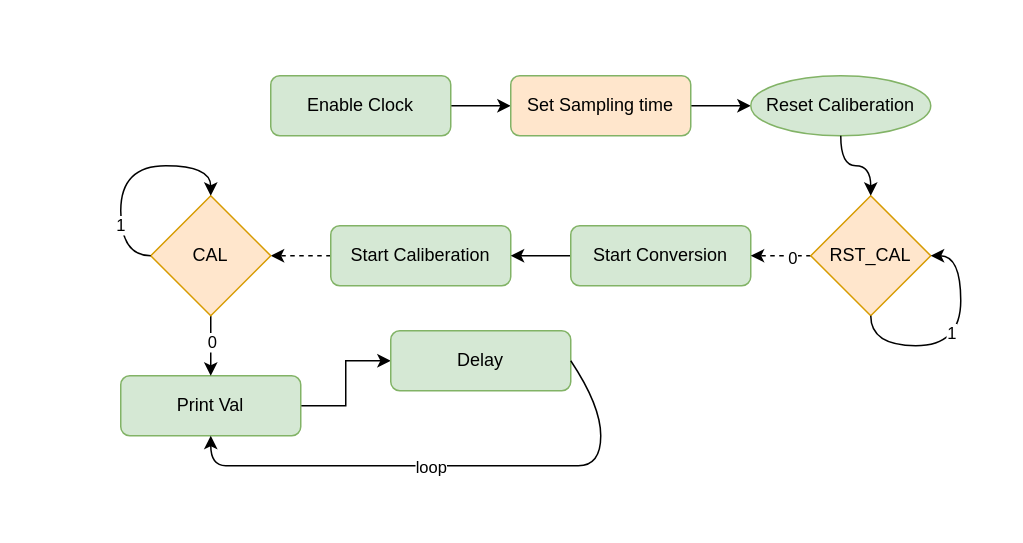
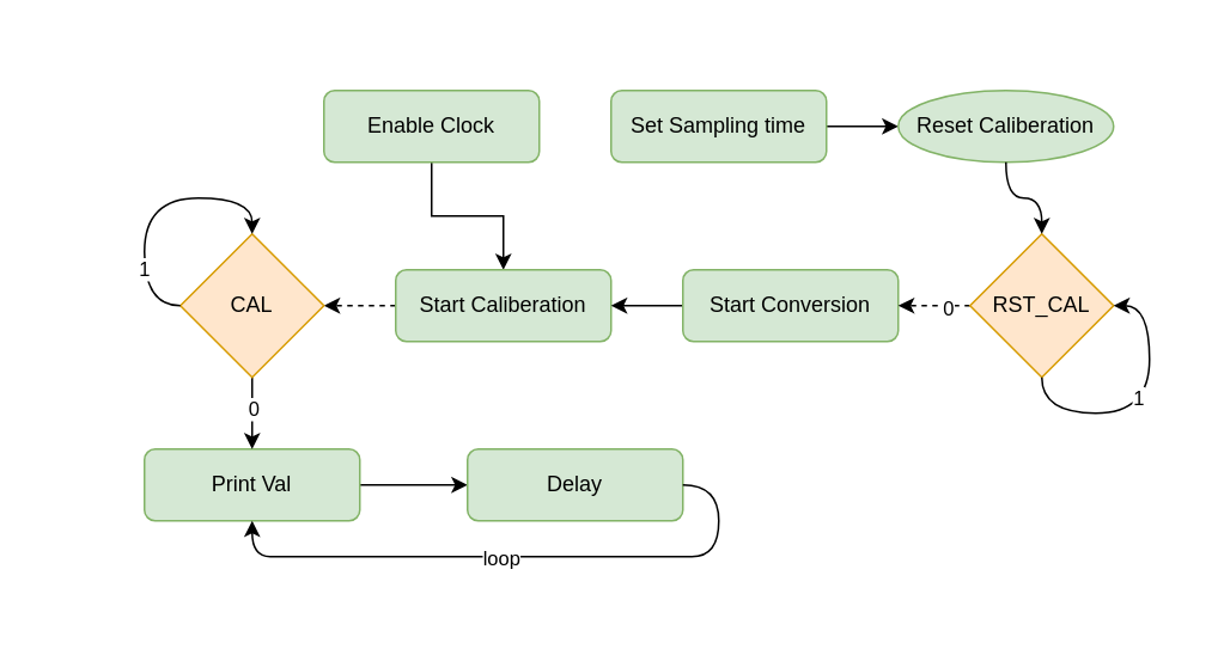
- <mxCell id="3" value="" style="edgeStyle=orthogonalEdgeStyle;rounded=0;orthogonalLoop=1;jettySize=auto;html=1;" edge="1" parent="1" source="4" target="6"><mxGeometry relative="1" as="geometry" /></mxCell>
+ <mxCell id="3" value="" style="edgeStyle=orthogonalEdgeStyle;rounded=0;orthogonalLoop=1;jettySize=auto;html=1;" edge="1" parent="1" source="4" target="9"><mxGeometry relative="1" as="geometry" /></mxCell>
- <mxCell id="6" value="Set Sampling time" style="rounded=1;whiteSpace=wrap;html=1;fillColor=#ffe6cc;strokeColor=#82b366;" vertex="1" parent="1"><mxGeometry x="340" y="50" width="120" height="40" as="geometry" /></mxCell>
+ <mxCell id="6" value="Set Sampling time" style="rounded=1;whiteSpace=wrap;html=1;fillColor=#d5e8d4;strokeColor=#82b366;" vertex="1" parent="1"><mxGeometry x="340" y="50" width="120" height="40" as="geometry" /></mxCell>
- <mxCell id="14" value="Delay" style="rounded=1;whiteSpace=wrap;html=1;fillColor=#d5e8d4;strokeColor=#82b366;" vertex="1" parent="1"><mxGeometry x="260" y="220" width="120" height="40" as="geometry" /></mxCell>
+ <mxCell id="14" value="Delay" style="rounded=1;whiteSpace=wrap;html=1;fillColor=#d5e8d4;strokeColor=#82b366;" vertex="1" parent="1"><mxGeometry x="260" y="250" width="120" height="40" as="geometry" /></mxCell>
